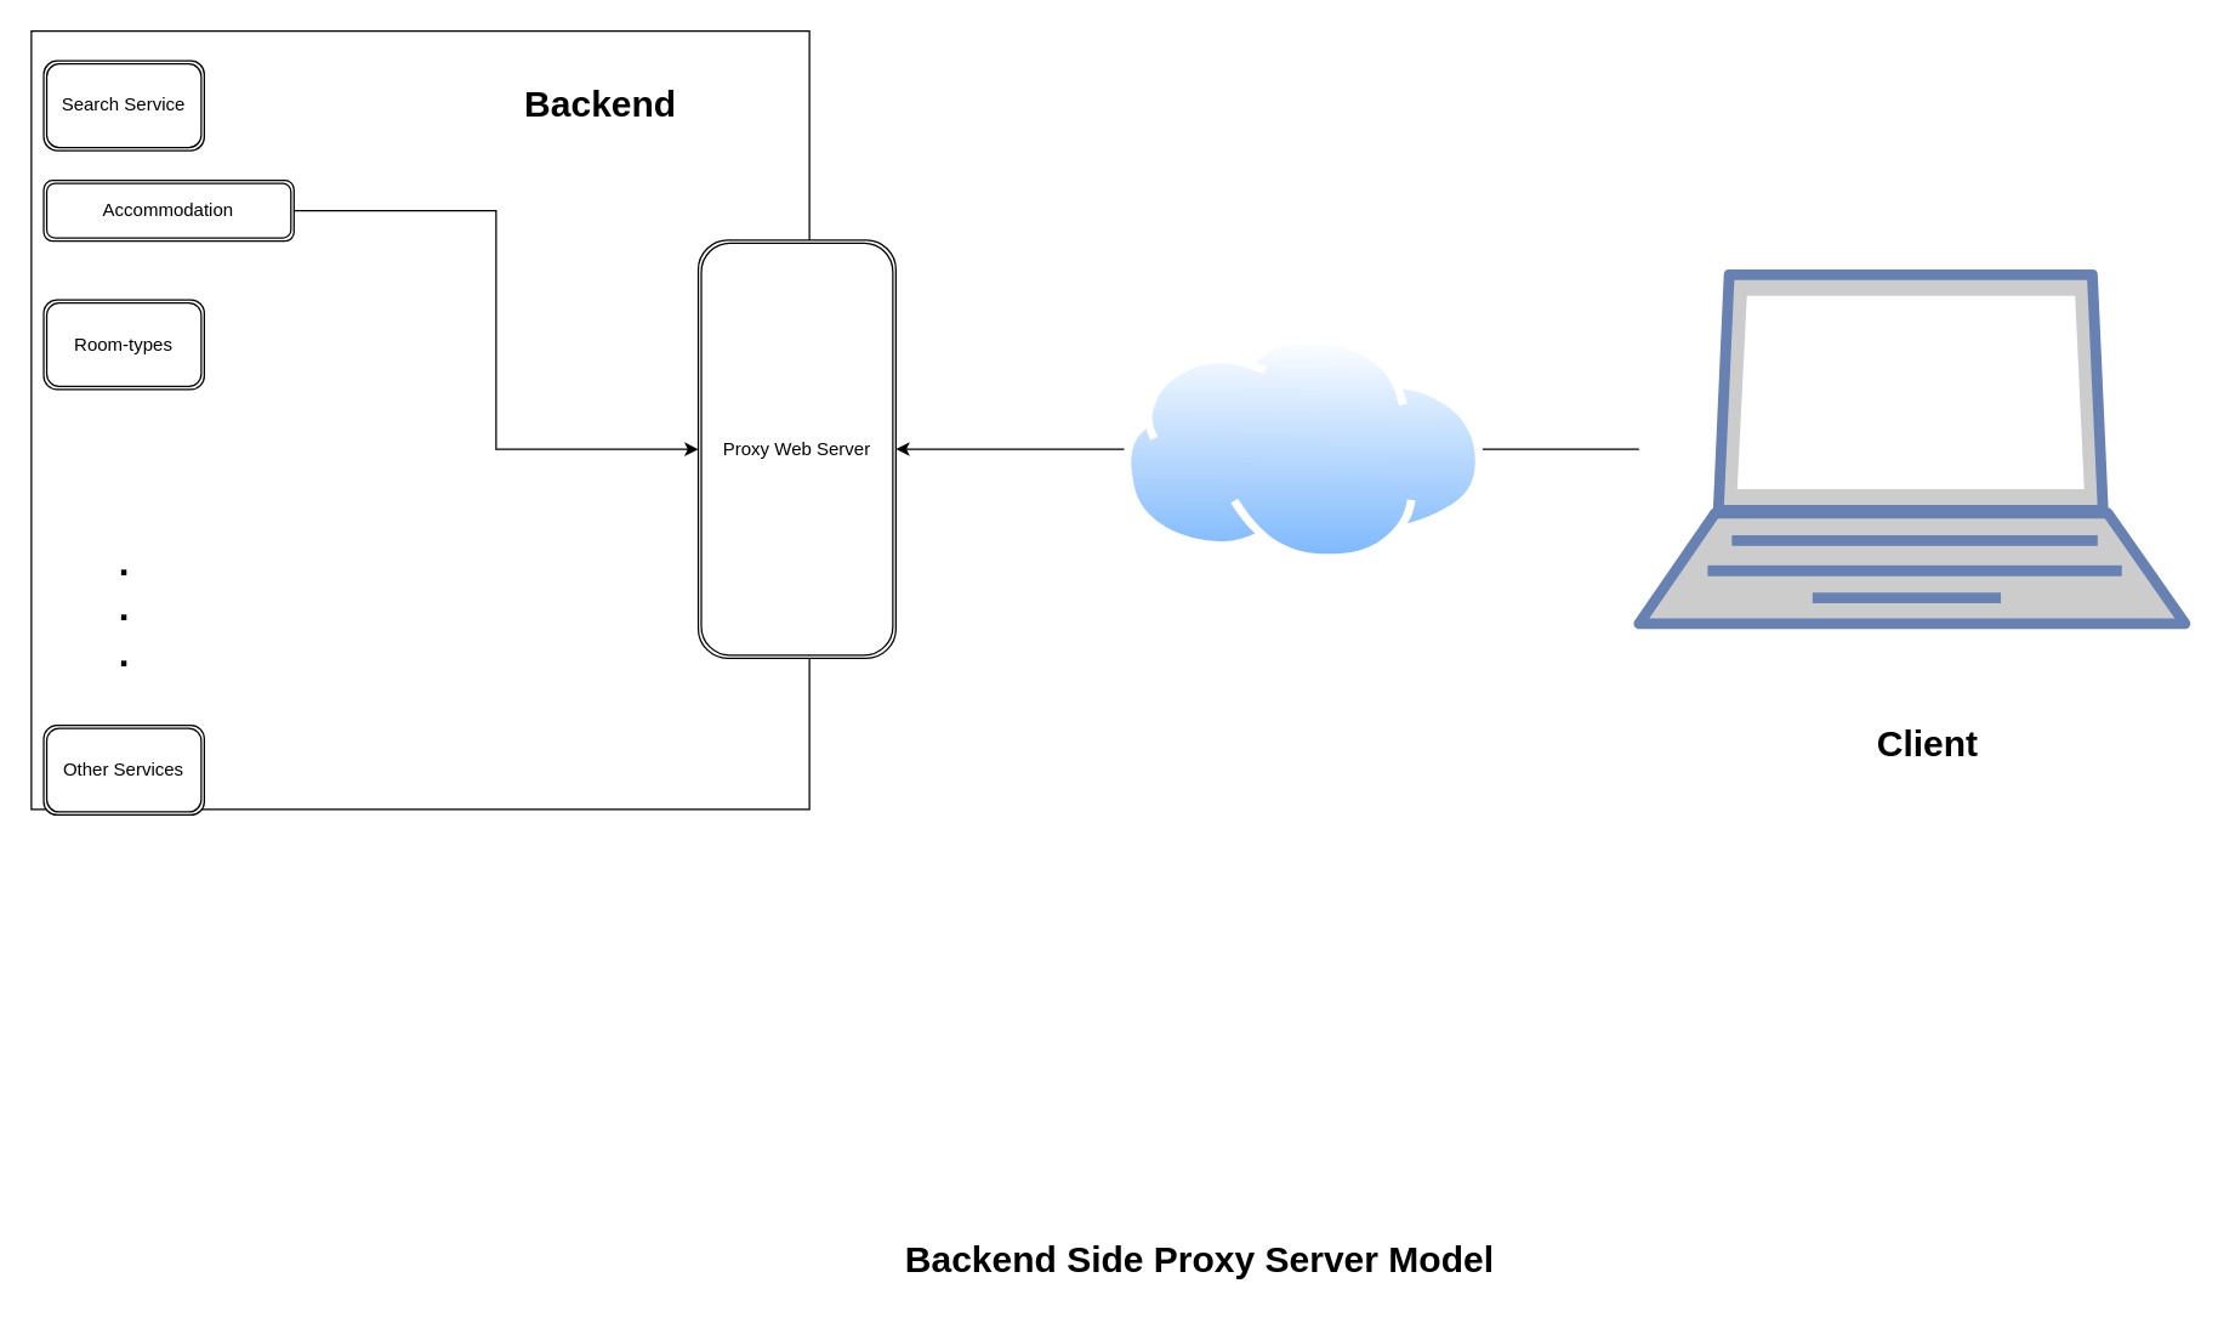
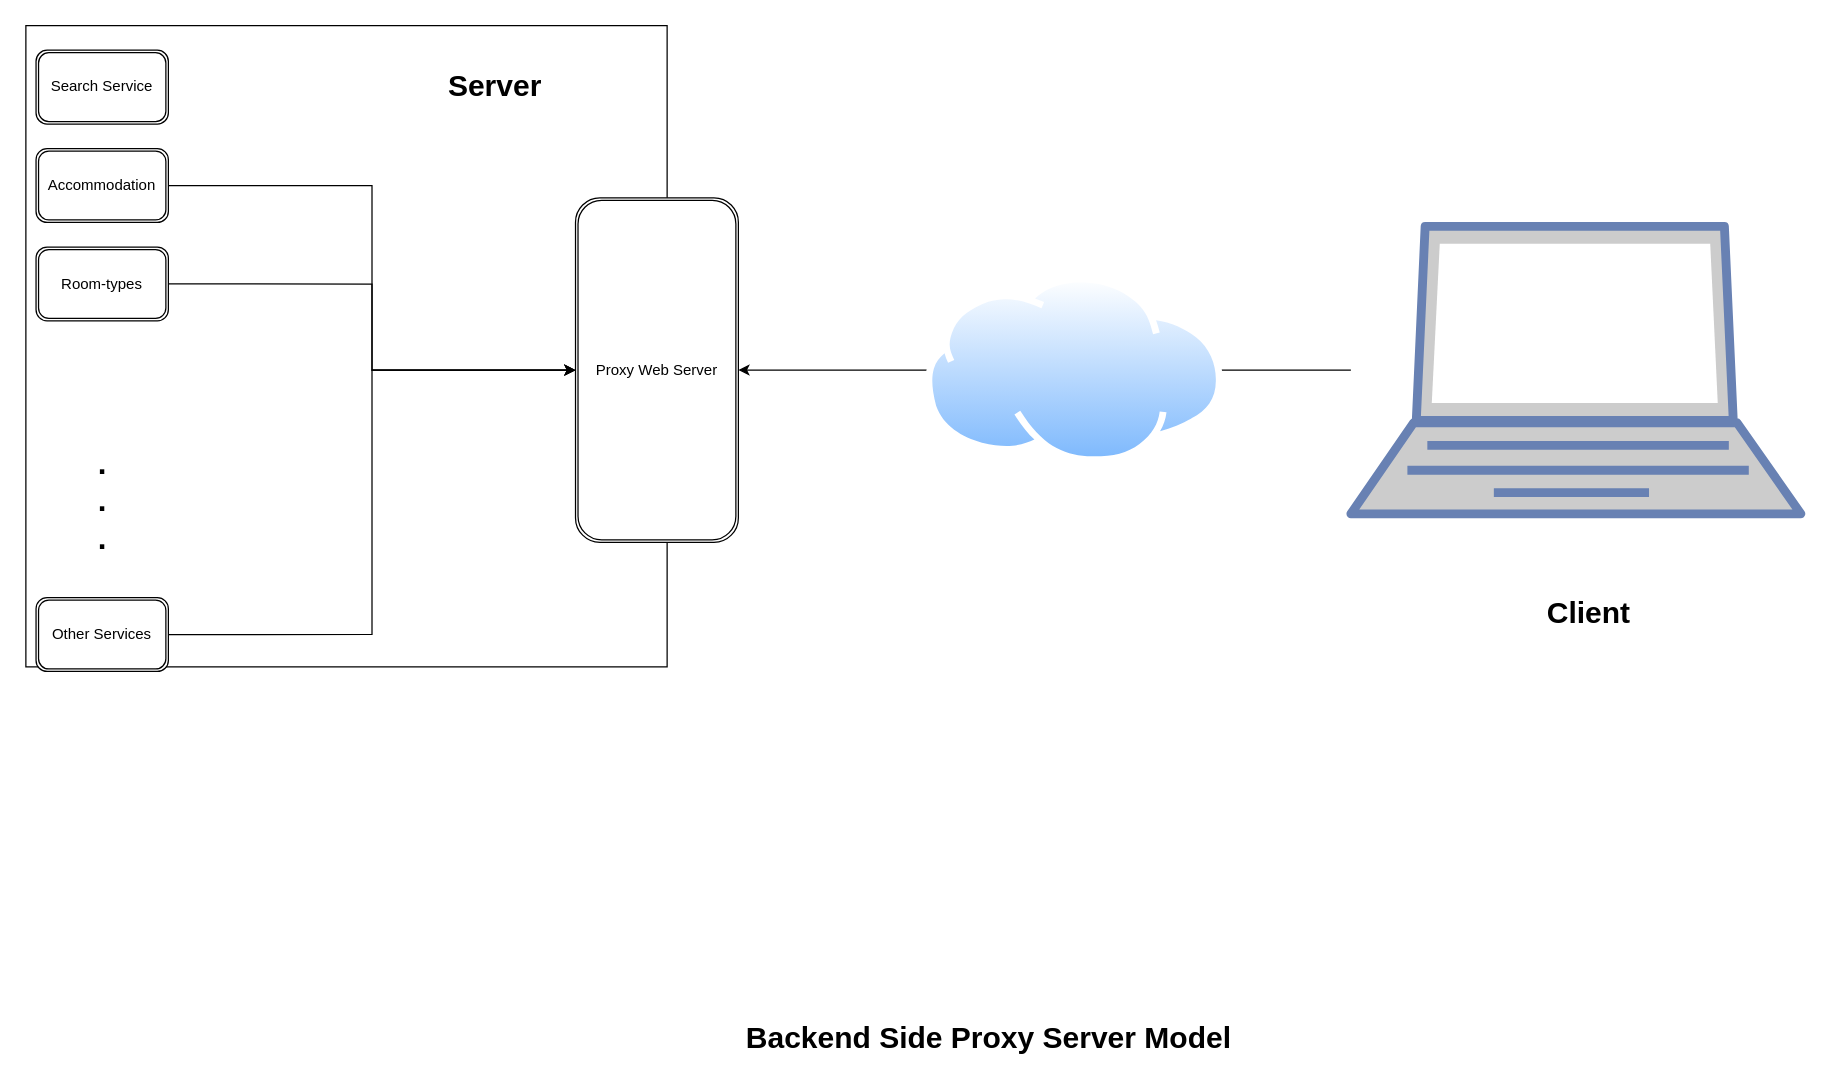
- <mxCell id="13" value="Backend" style="text;strokeColor=none;fillColor=none;html=1;fontSize=24;fontStyle=1;verticalAlign=middle;align=center;" vertex="1" parent="2"><mxGeometry x="333.857" y="29.524" width="81.429" height="39.365" as="geometry" /></mxCell>
+ <mxCell id="13" value="Server" style="text;strokeColor=none;fillColor=none;html=1;fontSize=24;fontStyle=1;verticalAlign=middle;align=center;" vertex="1" parent="2"><mxGeometry x="333.857" y="29.524" width="81.429" height="39.365" as="geometry" /></mxCell>
- <mxCell id="5" value="Accommodation" style="shape=ext;double=1;rounded=1;whiteSpace=wrap;html=1;" vertex="1" parent="2"><mxGeometry x="8.143" y="98.413" width="165" height="40" as="geometry" /></mxCell>
+ <mxCell id="5" value="Accommodation" style="shape=ext;double=1;rounded=1;whiteSpace=wrap;html=1;" vertex="1" parent="2"><mxGeometry x="8.143" y="98.413" width="105.857" height="59.048" as="geometry" /></mxCell>
+ <mxCell id="11" style="edgeStyle=orthogonalEdgeStyle;rounded=0;orthogonalLoop=1;jettySize=auto;html=1;exitX=1;exitY=0.5;exitDx=0;exitDy=0;fontSize=25;" edge="1" parent="2" source="6" target="9"><mxGeometry relative="1" as="geometry" /></mxCell>
+ <mxCell id="12" style="edgeStyle=orthogonalEdgeStyle;rounded=0;orthogonalLoop=1;jettySize=auto;html=1;exitX=1;exitY=0.5;exitDx=0;exitDy=0;entryX=0;entryY=0.5;entryDx=0;entryDy=0;fontSize=25;" edge="1" parent="2" source="8" target="9"><mxGeometry relative="1" as="geometry" /></mxCell>
